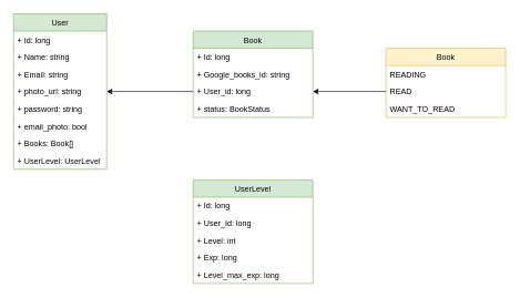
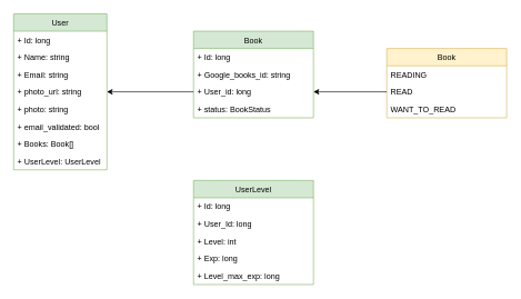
- <mxCell id="7" value="+ password: string" style="text;strokeColor=none;fillColor=none;align=left;verticalAlign=top;spacingLeft=4;spacingRight=4;overflow=hidden;rotatable=0;points=[[0,0.5],[1,0.5]];portConstraint=eastwest;" vertex="1" parent="2"><mxGeometry y="130" width="140" height="26" as="geometry" /></mxCell>
+ <mxCell id="7" value="+ photo: string" style="text;strokeColor=none;fillColor=none;align=left;verticalAlign=top;spacingLeft=4;spacingRight=4;overflow=hidden;rotatable=0;points=[[0,0.5],[1,0.5]];portConstraint=eastwest;" vertex="1" parent="2"><mxGeometry y="130" width="140" height="26" as="geometry" /></mxCell>
- <mxCell id="8" value="+ email_photo: bool" style="text;strokeColor=none;fillColor=none;align=left;verticalAlign=top;spacingLeft=4;spacingRight=4;overflow=hidden;rotatable=0;points=[[0,0.5],[1,0.5]];portConstraint=eastwest;" vertex="1" parent="2"><mxGeometry y="156" width="140" height="26" as="geometry" /></mxCell>
+ <mxCell id="8" value="+ email_validated: bool" style="text;strokeColor=none;fillColor=none;align=left;verticalAlign=top;spacingLeft=4;spacingRight=4;overflow=hidden;rotatable=0;points=[[0,0.5],[1,0.5]];portConstraint=eastwest;" vertex="1" parent="2"><mxGeometry y="156" width="140" height="26" as="geometry" /></mxCell>
